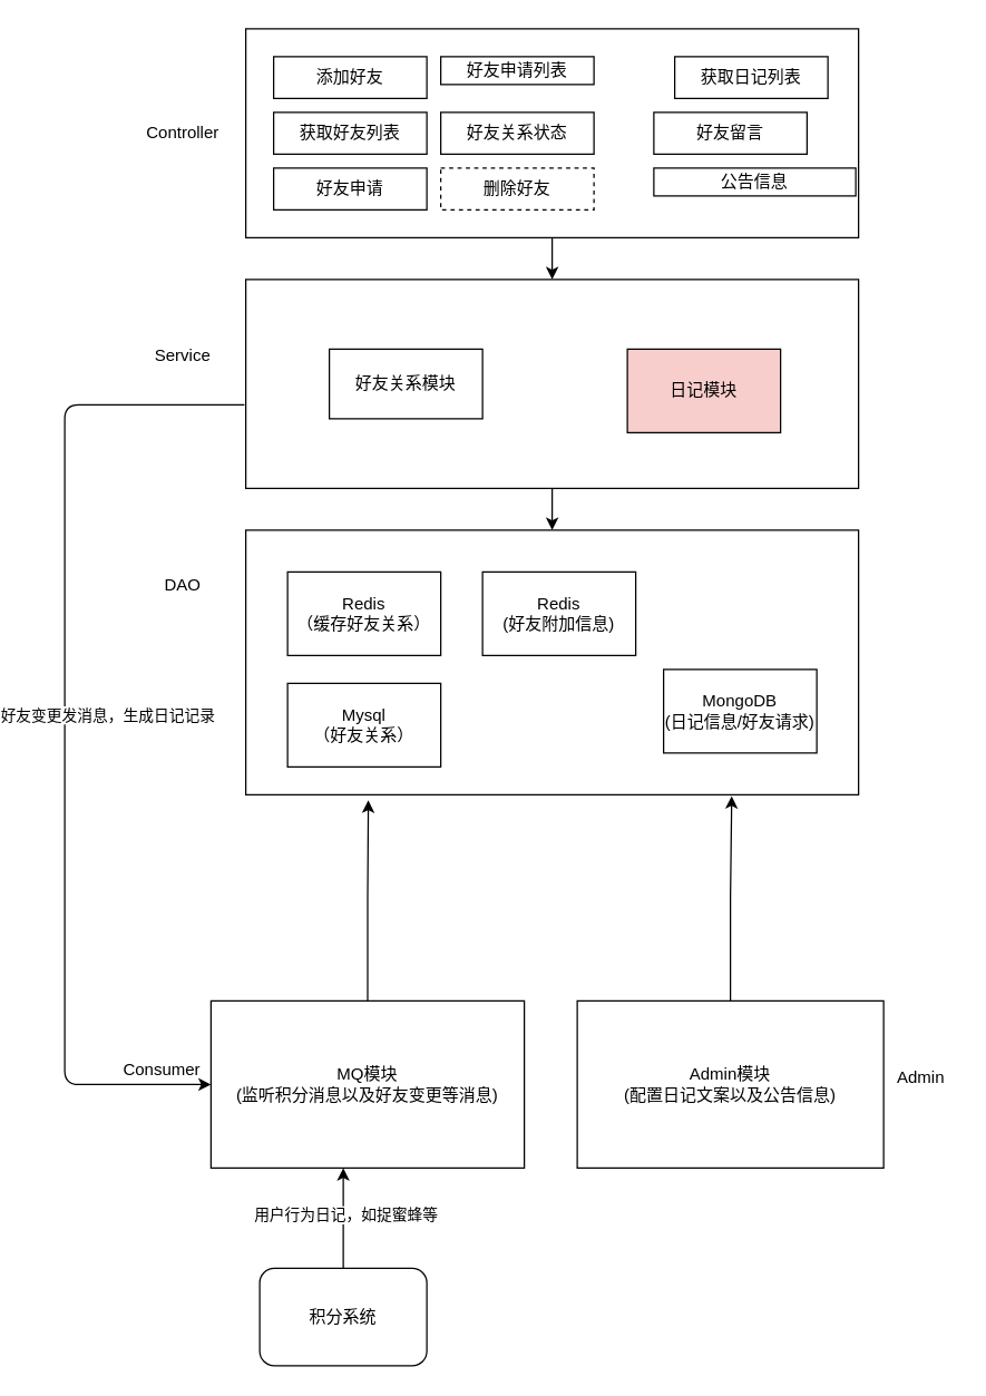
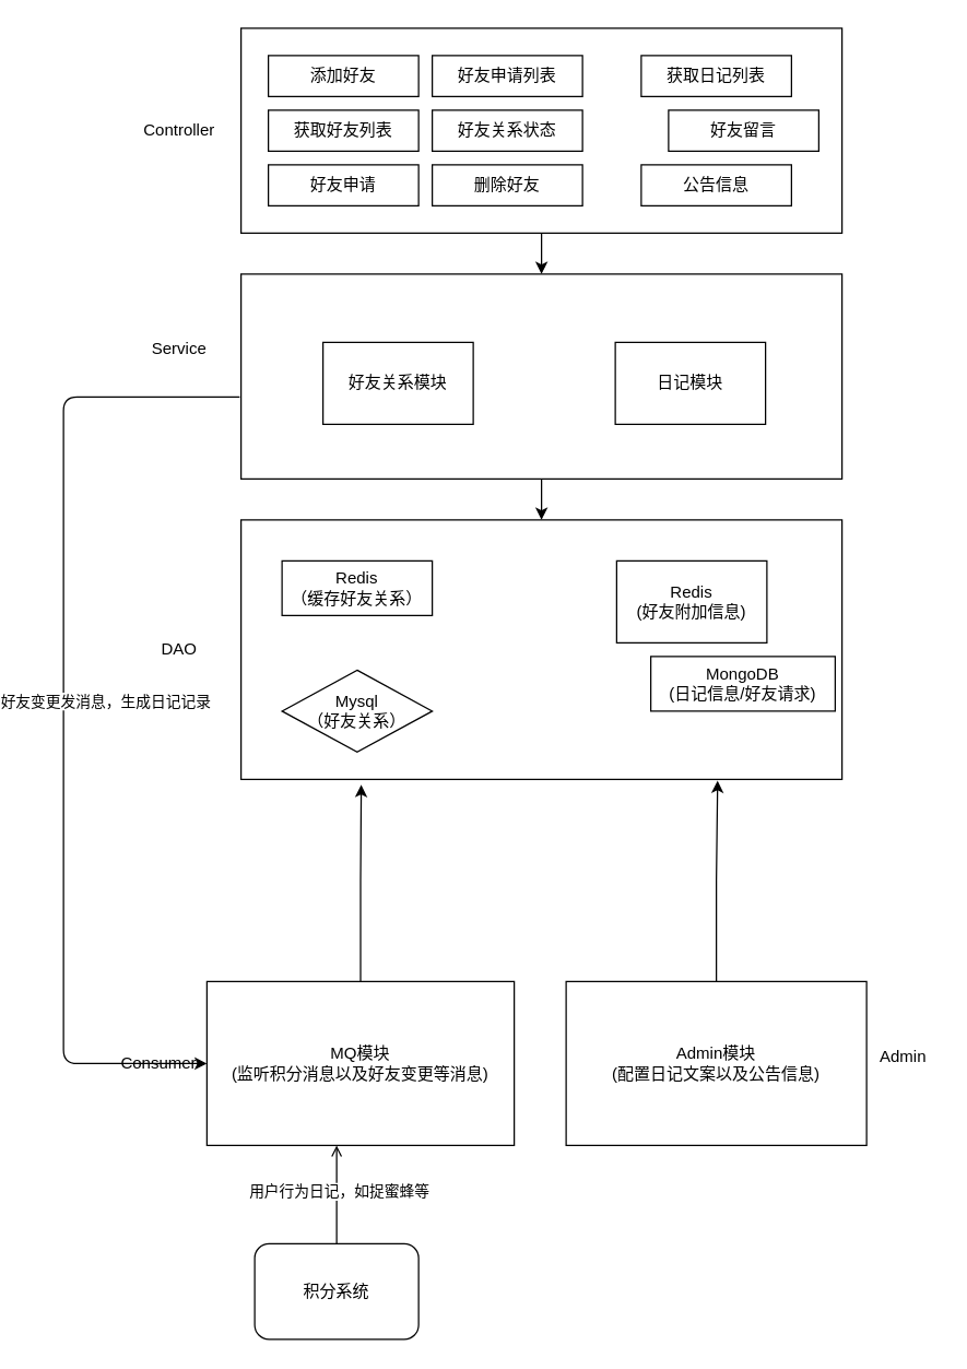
- <mxCell id="16" value="好友申请列表" style="rounded=0;whiteSpace=wrap;html=1;" vertex="1" parent="1"><mxGeometry x="290" y="40" width="110" height="20" as="geometry" /></mxCell>
+ <mxCell id="16" value="好友申请列表" style="rounded=0;whiteSpace=wrap;html=1;" vertex="1" parent="1"><mxGeometry x="290" y="40" width="110" height="30" as="geometry" /></mxCell>
- <mxCell id="19" value="获取日记列表" style="rounded=0;whiteSpace=wrap;html=1;" vertex="1" parent="1"><mxGeometry x="458" y="40" width="110" height="30" as="geometry" /></mxCell>
+ <mxCell id="19" value="获取日记列表" style="rounded=0;whiteSpace=wrap;html=1;" vertex="1" parent="1"><mxGeometry x="443" y="40" width="110" height="30" as="geometry" /></mxCell>
- <mxCell id="20" value="好友留言" style="rounded=0;whiteSpace=wrap;html=1;" vertex="1" parent="1"><mxGeometry x="443" y="80" width="110" height="30" as="geometry" /></mxCell>
+ <mxCell id="20" value="好友留言" style="rounded=0;whiteSpace=wrap;html=1;" vertex="1" parent="1"><mxGeometry x="463" y="80" width="110" height="30" as="geometry" /></mxCell>
- <mxCell id="21" value="公告信息" style="rounded=0;whiteSpace=wrap;html=1;" vertex="1" parent="1"><mxGeometry x="443" y="120" width="145" height="20" as="geometry" /></mxCell>
+ <mxCell id="21" value="公告信息" style="rounded=0;whiteSpace=wrap;html=1;" vertex="1" parent="1"><mxGeometry x="443" y="120" width="110" height="30" as="geometry" /></mxCell>
- <mxCell id="18" value="删除好友" style="rounded=0;whiteSpace=wrap;html=1;dashed=1;" vertex="1" parent="1"><mxGeometry x="290" y="120" width="110" height="30" as="geometry" /></mxCell>
+ <mxCell id="18" value="删除好友" style="rounded=0;whiteSpace=wrap;html=1;" vertex="1" parent="1"><mxGeometry x="290" y="120" width="110" height="30" as="geometry" /></mxCell>
- <mxCell id="9" value="好友关系模块" style="rounded=0;whiteSpace=wrap;html=1;" vertex="1" parent="1"><mxGeometry x="210" y="250" width="110" height="50" as="geometry" /></mxCell>
+ <mxCell id="9" value="好友关系模块" style="rounded=0;whiteSpace=wrap;html=1;" vertex="1" parent="1"><mxGeometry x="210" y="250" width="110" height="60" as="geometry" /></mxCell>
- <mxCell id="10" value="日记模块" style="rounded=0;whiteSpace=wrap;html=1;fillColor=#f8cecc;" vertex="1" parent="1"><mxGeometry x="424" y="250" width="110" height="60" as="geometry" /></mxCell>
+ <mxCell id="10" value="日记模块" style="rounded=0;whiteSpace=wrap;html=1;" vertex="1" parent="1"><mxGeometry x="424" y="250" width="110" height="60" as="geometry" /></mxCell>
- <mxCell id="24" value="DAO" style="text;html=1;strokeColor=none;fillColor=none;align=center;verticalAlign=middle;whiteSpace=wrap;rounded=0;" vertex="1" parent="1"><mxGeometry x="70" y="395" width="70" height="50" as="geometry" /></mxCell>
+ <mxCell id="24" value="DAO" style="text;html=1;strokeColor=none;fillColor=none;align=center;verticalAlign=middle;whiteSpace=wrap;rounded=0;" vertex="1" parent="1"><mxGeometry x="70" y="450" width="70" height="50" as="geometry" /></mxCell>
- <mxCell id="4" value="Redis&lt;br&gt;（缓存好友关系）" style="rounded=0;whiteSpace=wrap;html=1;" vertex="1" parent="1"><mxGeometry x="180" y="410" width="110" height="60" as="geometry" /></mxCell>
+ <mxCell id="4" value="Redis&lt;br&gt;（缓存好友关系）" style="rounded=0;whiteSpace=wrap;html=1;" vertex="1" parent="1"><mxGeometry x="180" y="410" width="110" height="40" as="geometry" /></mxCell>
- <mxCell id="5" value="Redis&lt;br&gt;(好友附加信息)" style="rounded=0;whiteSpace=wrap;html=1;" vertex="1" parent="1"><mxGeometry x="320" y="410" width="110" height="60" as="geometry" /></mxCell>
+ <mxCell id="5" value="Redis&lt;br&gt;(好友附加信息)" style="rounded=0;whiteSpace=wrap;html=1;" vertex="1" parent="1"><mxGeometry x="425" y="410" width="110" height="60" as="geometry" /></mxCell>
- <mxCell id="6" value="MongoDB&lt;br&gt;(日记信息/好友请求)" style="rounded=0;whiteSpace=wrap;html=1;" vertex="1" parent="1"><mxGeometry x="450" y="480" width="110" height="60" as="geometry" /></mxCell>
+ <mxCell id="6" value="MongoDB&lt;br&gt;(日记信息/好友请求)" style="rounded=0;whiteSpace=wrap;html=1;" vertex="1" parent="1"><mxGeometry x="450" y="480" width="135" height="40" as="geometry" /></mxCell>
- <mxCell id="3" value="Mysql&lt;br&gt;（好友关系）" style="rounded=0;whiteSpace=wrap;html=1;" vertex="1" parent="1"><mxGeometry x="180" y="490" width="110" height="60" as="geometry" /></mxCell>
+ <mxCell id="3" value="Mysql&lt;br&gt;（好友关系）" style="rhombus;whiteSpace=wrap;html=1;" vertex="1" parent="1"><mxGeometry x="180" y="490" width="110" height="60" as="geometry" /></mxCell>
- <mxCell id="29" value="Consumer" style="text;html=1;strokeColor=none;fillColor=none;align=center;verticalAlign=middle;whiteSpace=wrap;rounded=0;" vertex="1" parent="1"><mxGeometry x="70" y="758" width="40" height="20" as="geometry" /></mxCell>
+ <mxCell id="29" value="Consumer" style="text;html=1;strokeColor=none;fillColor=none;align=center;verticalAlign=middle;whiteSpace=wrap;rounded=0;" vertex="1" parent="1"><mxGeometry x="70" y="768" width="40" height="20" as="geometry" /></mxCell>
- <mxCell id="33" value="" style="edgeStyle=orthogonalEdgeStyle;rounded=0;orthogonalLoop=1;jettySize=auto;html=1;" edge="1" parent="1" source="35" target="26"><mxGeometry relative="1" as="geometry"><Array as="points"><mxPoint x="220" y="840" /><mxPoint x="220" y="840" /></Array></mxGeometry></mxCell>
+ <mxCell id="33" value="" style="edgeStyle=orthogonalEdgeStyle;rounded=0;orthogonalLoop=1;jettySize=auto;html=1;endArrow=open;" edge="1" parent="1" source="35" target="26"><mxGeometry relative="1" as="geometry"><Array as="points"><mxPoint x="220" y="840" /><mxPoint x="220" y="840" /></Array></mxGeometry></mxCell>
